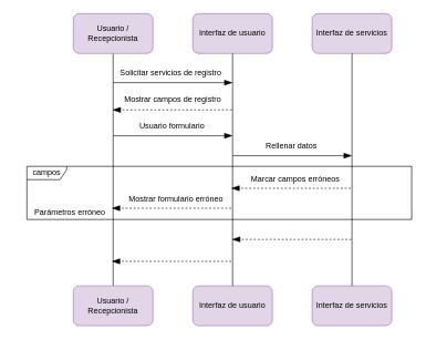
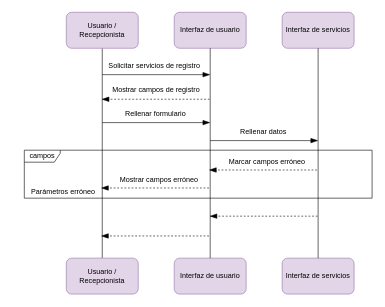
- <mxCell id="17" value="Usuario formulario" style="text;html=1;strokeColor=none;fillColor=none;align=center;verticalAlign=middle;whiteSpace=wrap;rounded=0;" vertex="1" parent="1"><mxGeometry x="174" y="180" width="170" height="20" as="geometry" /></mxCell>
+ <mxCell id="17" value="Rellenar formulario" style="text;html=1;strokeColor=none;fillColor=none;align=center;verticalAlign=middle;whiteSpace=wrap;rounded=0;" vertex="1" parent="1"><mxGeometry x="174" y="180" width="170" height="20" as="geometry" /></mxCell>
- <mxCell id="15" value="Marcar campos erróneos" style="text;html=1;strokeColor=none;fillColor=none;align=center;verticalAlign=middle;whiteSpace=wrap;rounded=0;" vertex="1" parent="1"><mxGeometry x="360" y="260" width="170" height="20" as="geometry" /></mxCell>
+ <mxCell id="15" value="Marcar campos erróneo" style="text;html=1;strokeColor=none;fillColor=none;align=center;verticalAlign=middle;whiteSpace=wrap;rounded=0;" vertex="1" parent="1"><mxGeometry x="360" y="260" width="170" height="20" as="geometry" /></mxCell>
- <mxCell id="22" value="Mostrar formulario erróneo" style="text;html=1;strokeColor=none;fillColor=none;align=center;verticalAlign=middle;whiteSpace=wrap;rounded=0;" vertex="1" parent="1"><mxGeometry x="180" y="290" width="170" height="20" as="geometry" /></mxCell>
+ <mxCell id="22" value="Mostrar campos erróneo" style="text;html=1;strokeColor=none;fillColor=none;align=center;verticalAlign=middle;whiteSpace=wrap;rounded=0;" vertex="1" parent="1"><mxGeometry x="180" y="290" width="170" height="20" as="geometry" /></mxCell>
